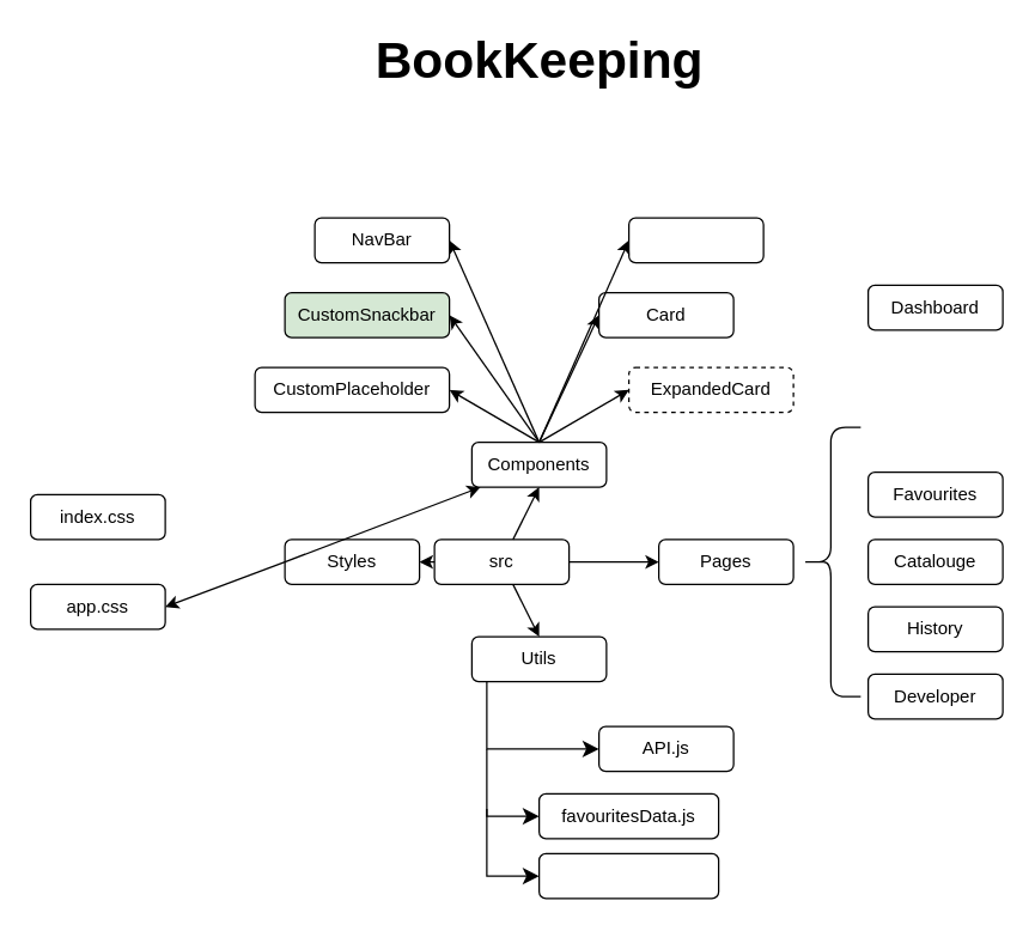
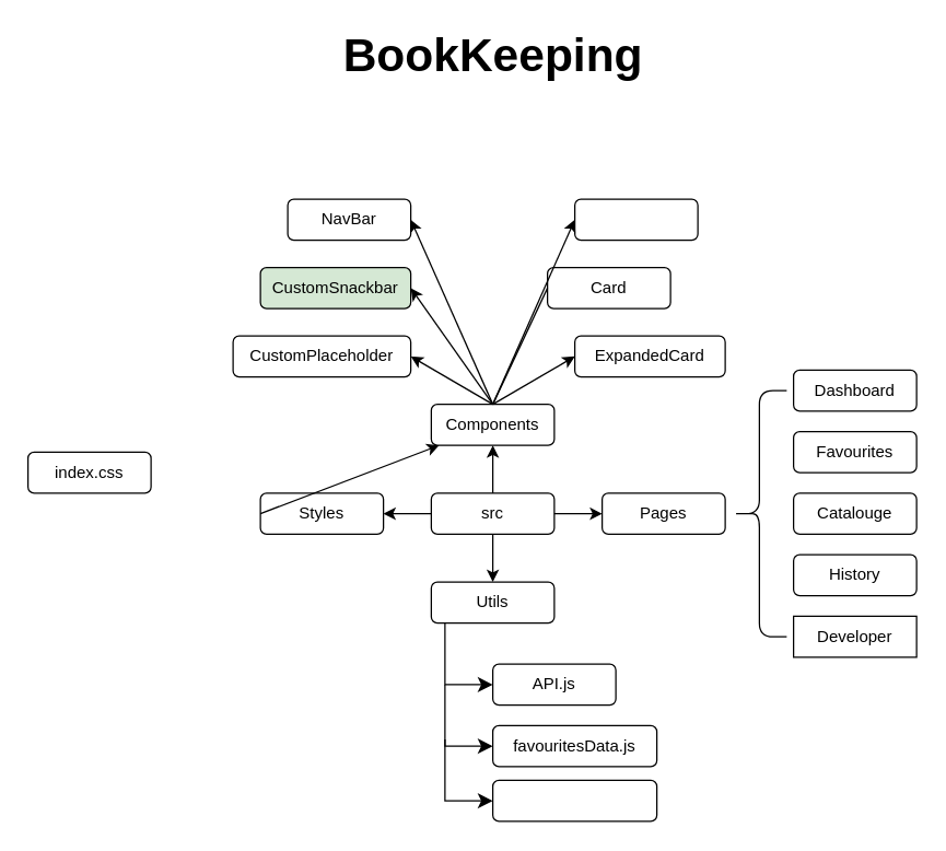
- <mxCell id="34" value="Dashboard" style="rounded=1;whiteSpace=wrap;html=1;" vertex="1" parent="1"><mxGeometry x="580" y="190" width="90" height="30" as="geometry" /></mxCell>
+ <mxCell id="34" value="Dashboard" style="rounded=1;whiteSpace=wrap;html=1;" vertex="1" parent="1"><mxGeometry x="580" y="270" width="90" height="30" as="geometry" /></mxCell>
- <mxCell id="13" value="" style="endArrow=classic;html=1;entryX=0;entryY=0.5;entryDx=0;entryDy=0;exitX=0.5;exitY=0;exitDx=0;exitDy=0;" edge="1" parent="1" source="3" target="7"><mxGeometry width="50" height="50" relative="1" as="geometry"><mxPoint x="490" y="245" as="sourcePoint" /><mxPoint x="540" y="195" as="targetPoint" /></mxGeometry></mxCell>
+ <mxCell id="13" value="" style="endArrow=none;html=1;entryX=0;entryY=0.5;entryDx=0;entryDy=0;exitX=0.5;exitY=0;exitDx=0;exitDy=0;" edge="1" parent="1" source="3" target="7"><mxGeometry width="50" height="50" relative="1" as="geometry"><mxPoint x="490" y="245" as="sourcePoint" /><mxPoint x="540" y="195" as="targetPoint" /></mxGeometry></mxCell>
- <mxCell id="8" value="ExpandedCard" style="rounded=1;whiteSpace=wrap;html=1;dashed=1;" vertex="1" parent="1"><mxGeometry x="420" y="245" width="110" height="30" as="geometry" /></mxCell>
+ <mxCell id="8" value="ExpandedCard" style="rounded=1;whiteSpace=wrap;html=1;" vertex="1" parent="1"><mxGeometry x="420" y="245" width="110" height="30" as="geometry" /></mxCell>
- <mxCell id="2" value="src" style="rounded=1;whiteSpace=wrap;html=1;" parent="1" vertex="1"><mxGeometry x="290" y="360" width="90" height="30" as="geometry" /></mxCell>
+ <mxCell id="2" value="src" style="rounded=1;whiteSpace=wrap;html=1;" parent="1" vertex="1"><mxGeometry x="315" y="360" width="90" height="30" as="geometry" /></mxCell>
- <mxCell id="26" value="" style="endArrow=classic;html=1;entryX=1;entryY=0.5;entryDx=0;entryDy=0;exitX=0;exitY=0.5;exitDx=0;exitDy=0;" edge="1" parent="1" source="4" target="24"><mxGeometry width="50" height="50" relative="1" as="geometry"><mxPoint x="180" y="415" as="sourcePoint" /><mxPoint x="230" y="365" as="targetPoint" /></mxGeometry></mxCell>
- <mxCell id="24" value="app.css" style="rounded=1;whiteSpace=wrap;html=1;" vertex="1" parent="1"><mxGeometry x="20" y="390" width="90" height="30" as="geometry" /></mxCell>
- <mxCell id="33" value="Developer" style="rounded=1;whiteSpace=wrap;html=1;" vertex="1" parent="1"><mxGeometry x="580" y="450" width="90" height="30" as="geometry" /></mxCell>
+ <mxCell id="33" value="Developer" style="whiteSpace=wrap;html=1;rounded=0;" vertex="1" parent="1"><mxGeometry x="580" y="450" width="90" height="30" as="geometry" /></mxCell>
- <mxCell id="27" value="API.js" style="rounded=1;whiteSpace=wrap;html=1;" vertex="1" parent="1"><mxGeometry x="400" y="485" width="90" height="30" as="geometry" /></mxCell>
+ <mxCell id="27" value="API.js" style="rounded=1;whiteSpace=wrap;html=1;" vertex="1" parent="1"><mxGeometry x="360" y="485" width="90" height="30" as="geometry" /></mxCell>
